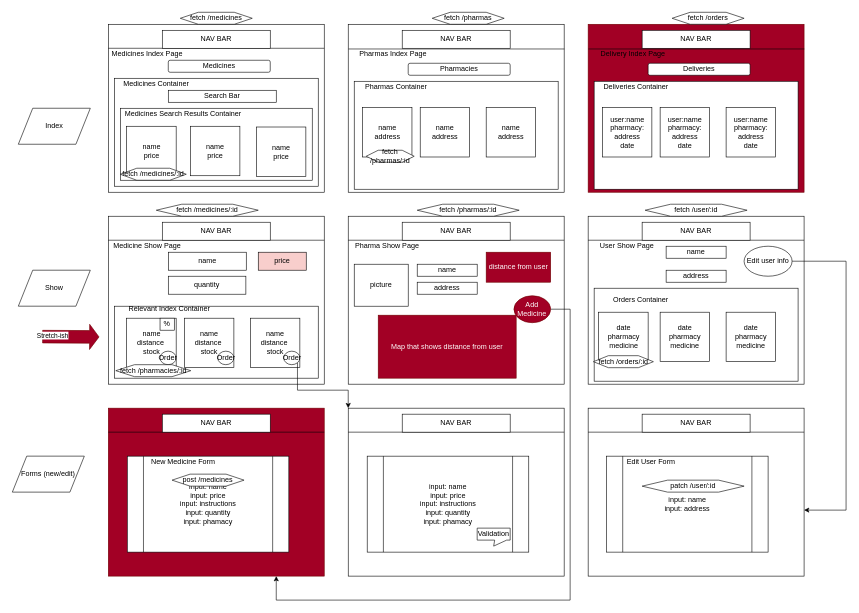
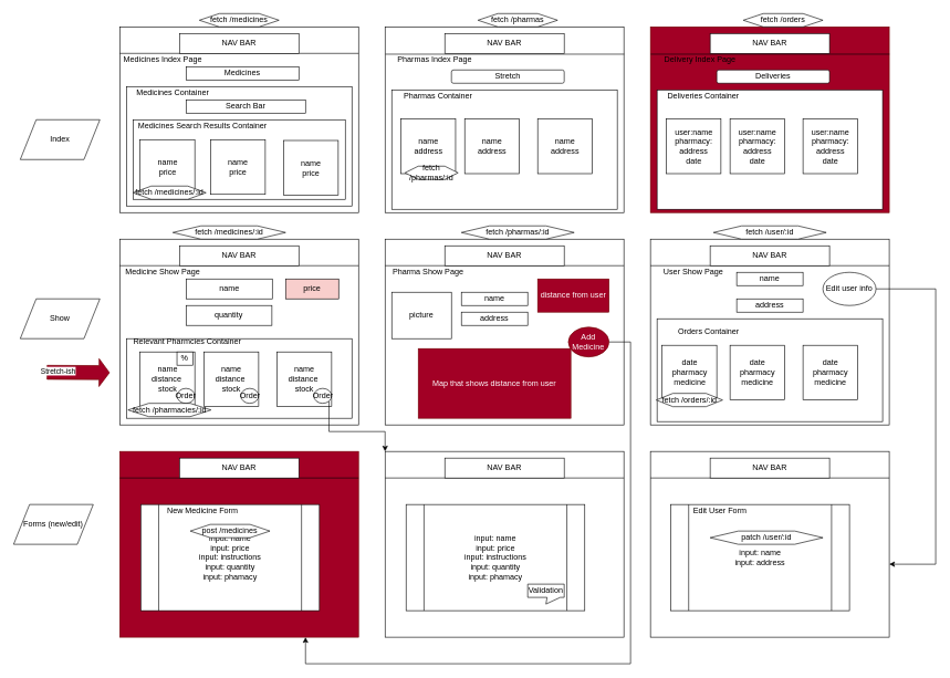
- <mxCell id="42" value="Medicines" style="rounded=1;whiteSpace=wrap;html=1;" parent="1" vertex="1"><mxGeometry x="280" y="100" width="170" height="20" as="geometry" /></mxCell>
+ <mxCell id="42" value="Medicines" style="whiteSpace=wrap;html=1;rounded=0;" parent="1" vertex="1"><mxGeometry x="280" y="100" width="170" height="20" as="geometry" /></mxCell>
- <mxCell id="48" value="Pharmacies" style="rounded=1;whiteSpace=wrap;html=1;" parent="1" vertex="1"><mxGeometry x="680" y="105" width="170" height="20" as="geometry" /></mxCell>
+ <mxCell id="48" value="Stretch" style="rounded=1;whiteSpace=wrap;html=1;" parent="1" vertex="1"><mxGeometry x="680" y="105" width="170" height="20" as="geometry" /></mxCell>
- <mxCell id="72" value="Relevant Index Container" style="text;html=1;strokeColor=none;fillColor=none;align=center;verticalAlign=middle;whiteSpace=wrap;rounded=0;" parent="1" vertex="1"><mxGeometry x="192.5" y="510" width="177.5" height="10" as="geometry" /></mxCell>
+ <mxCell id="72" value="Relevant Pharmcies Container" style="text;html=1;strokeColor=none;fillColor=none;align=center;verticalAlign=middle;whiteSpace=wrap;rounded=0;" parent="1" vertex="1"><mxGeometry x="192.5" y="510" width="177.5" height="10" as="geometry" /></mxCell>
